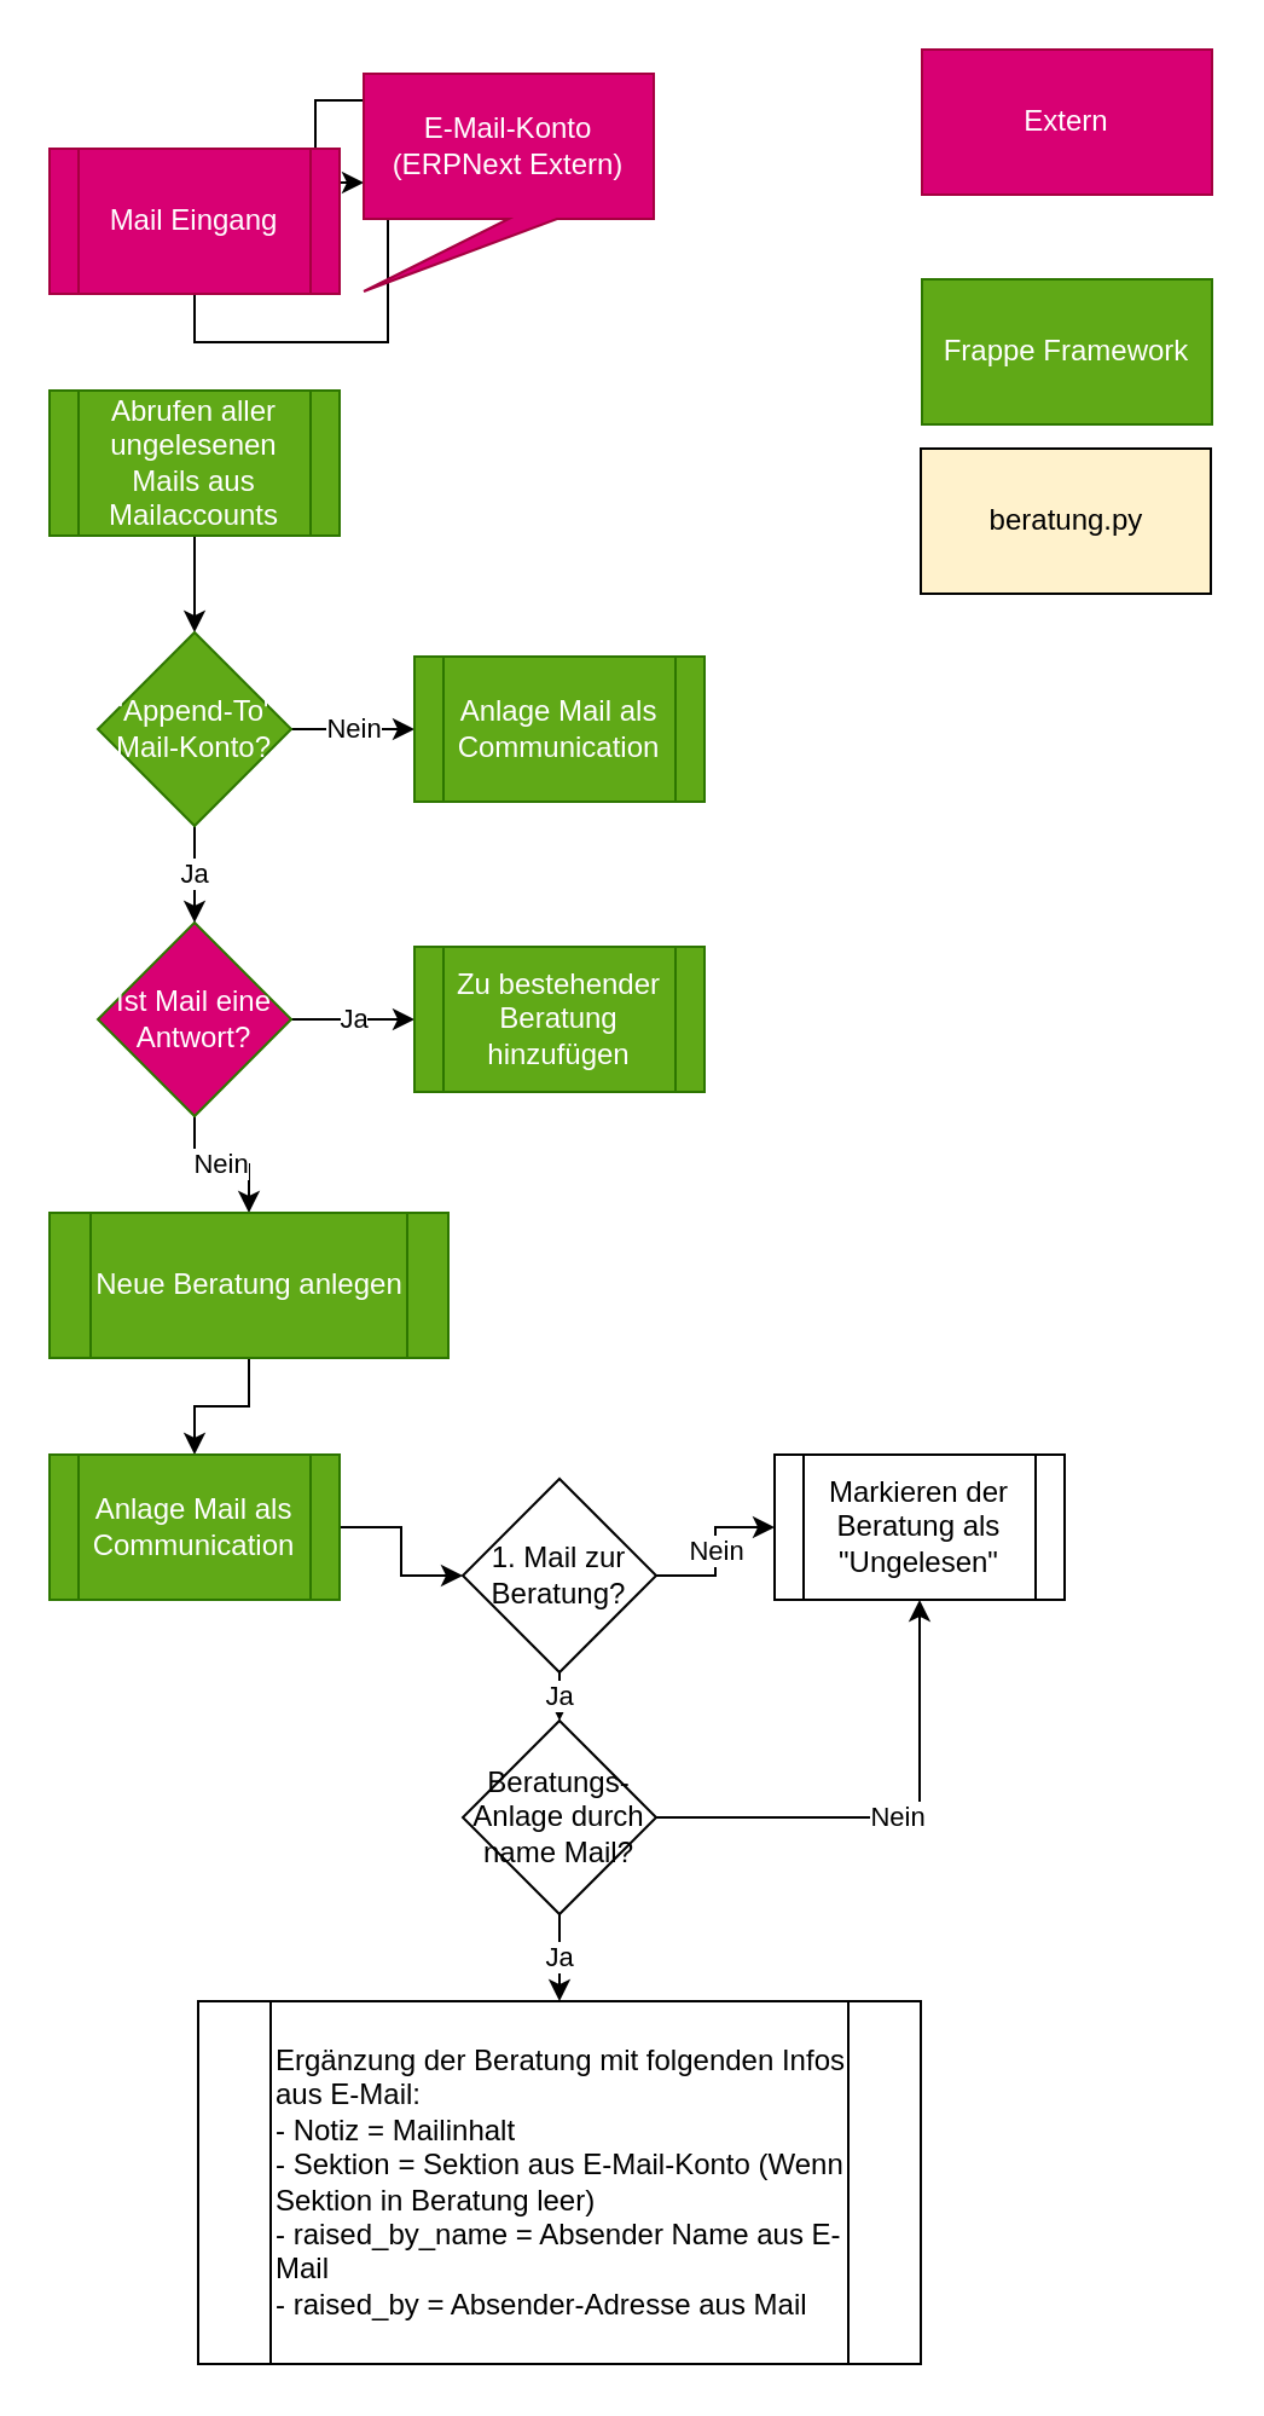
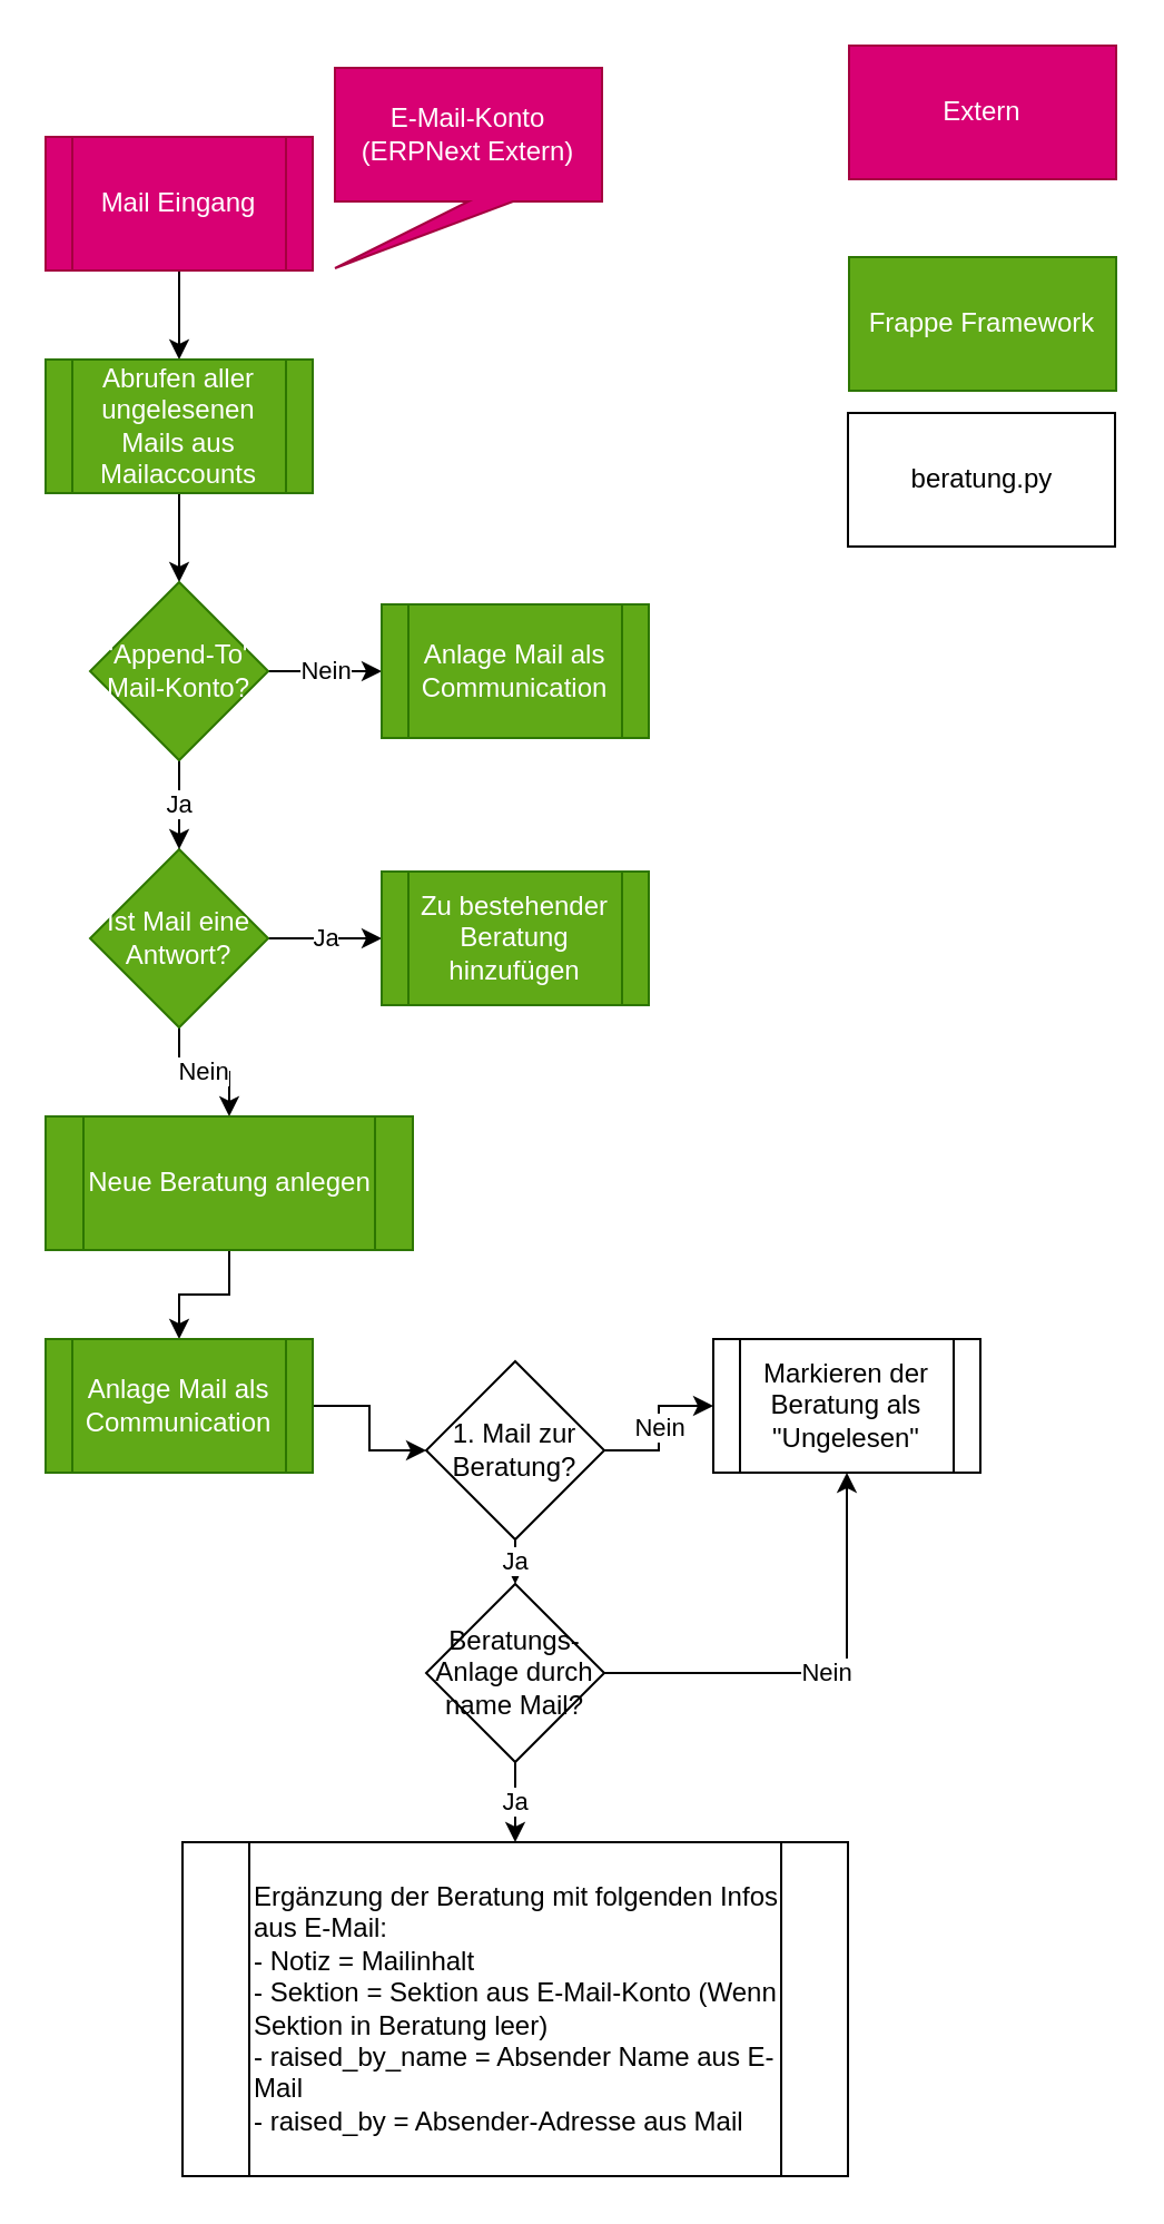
- <mxCell id="2" style="edgeStyle=orthogonalEdgeStyle;rounded=0;orthogonalLoop=1;jettySize=auto;html=1;exitX=0.5;exitY=1;exitDx=0;exitDy=0;" parent="1" source="3" target="4" edge="1"><mxGeometry relative="1" as="geometry" /></mxCell>
+ <mxCell id="2" style="edgeStyle=orthogonalEdgeStyle;rounded=0;orthogonalLoop=1;jettySize=auto;html=1;exitX=0.5;exitY=1;exitDx=0;exitDy=0;entryX=0.5;entryY=0;entryDx=0;entryDy=0;" parent="1" source="3" target="6" edge="1"><mxGeometry relative="1" as="geometry" /></mxCell>
- <mxCell id="29" value="beratung.py" style="rounded=0;whiteSpace=wrap;html=1;fillColor=#fff2cc;" parent="1" vertex="1"><mxGeometry x="380.5" y="185" width="120" height="60" as="geometry" /></mxCell>
+ <mxCell id="29" value="beratung.py" style="rounded=0;whiteSpace=wrap;html=1;" parent="1" vertex="1"><mxGeometry x="380.5" y="185" width="120" height="60" as="geometry" /></mxCell>
- <mxCell id="9" value="Ist Mail eine Antwort?" style="rhombus;whiteSpace=wrap;html=1;fillColor=#d80073;fontColor=#ffffff;strokeColor=#2D7600;" parent="1" vertex="1"><mxGeometry x="40" y="381" width="80" height="80" as="geometry" /></mxCell>
+ <mxCell id="9" value="Ist Mail eine Antwort?" style="rhombus;whiteSpace=wrap;html=1;fillColor=#60a917;fontColor=#ffffff;strokeColor=#2D7600;" parent="1" vertex="1"><mxGeometry x="40" y="381" width="80" height="80" as="geometry" /></mxCell>
